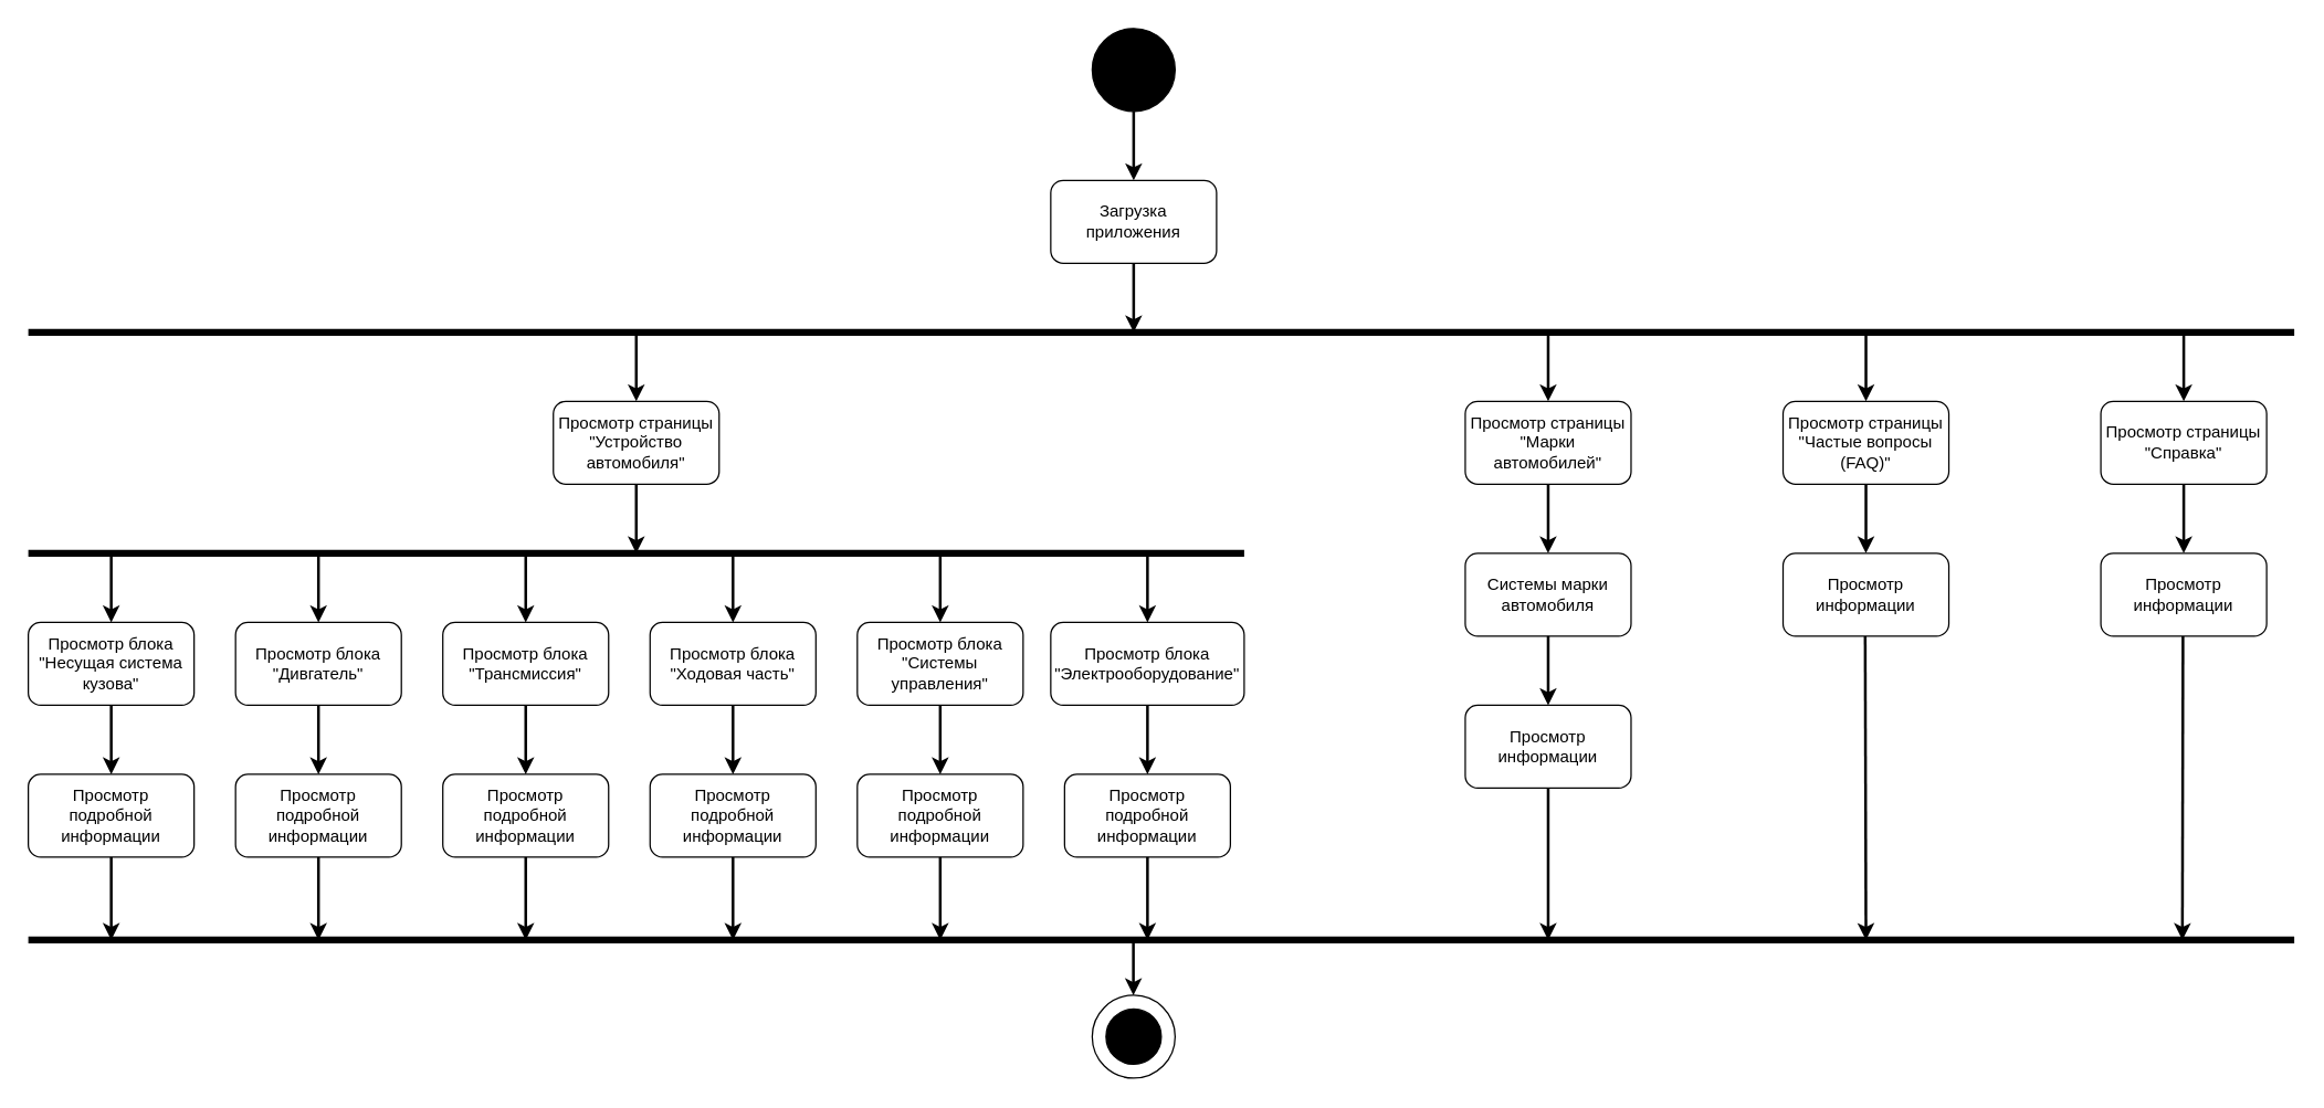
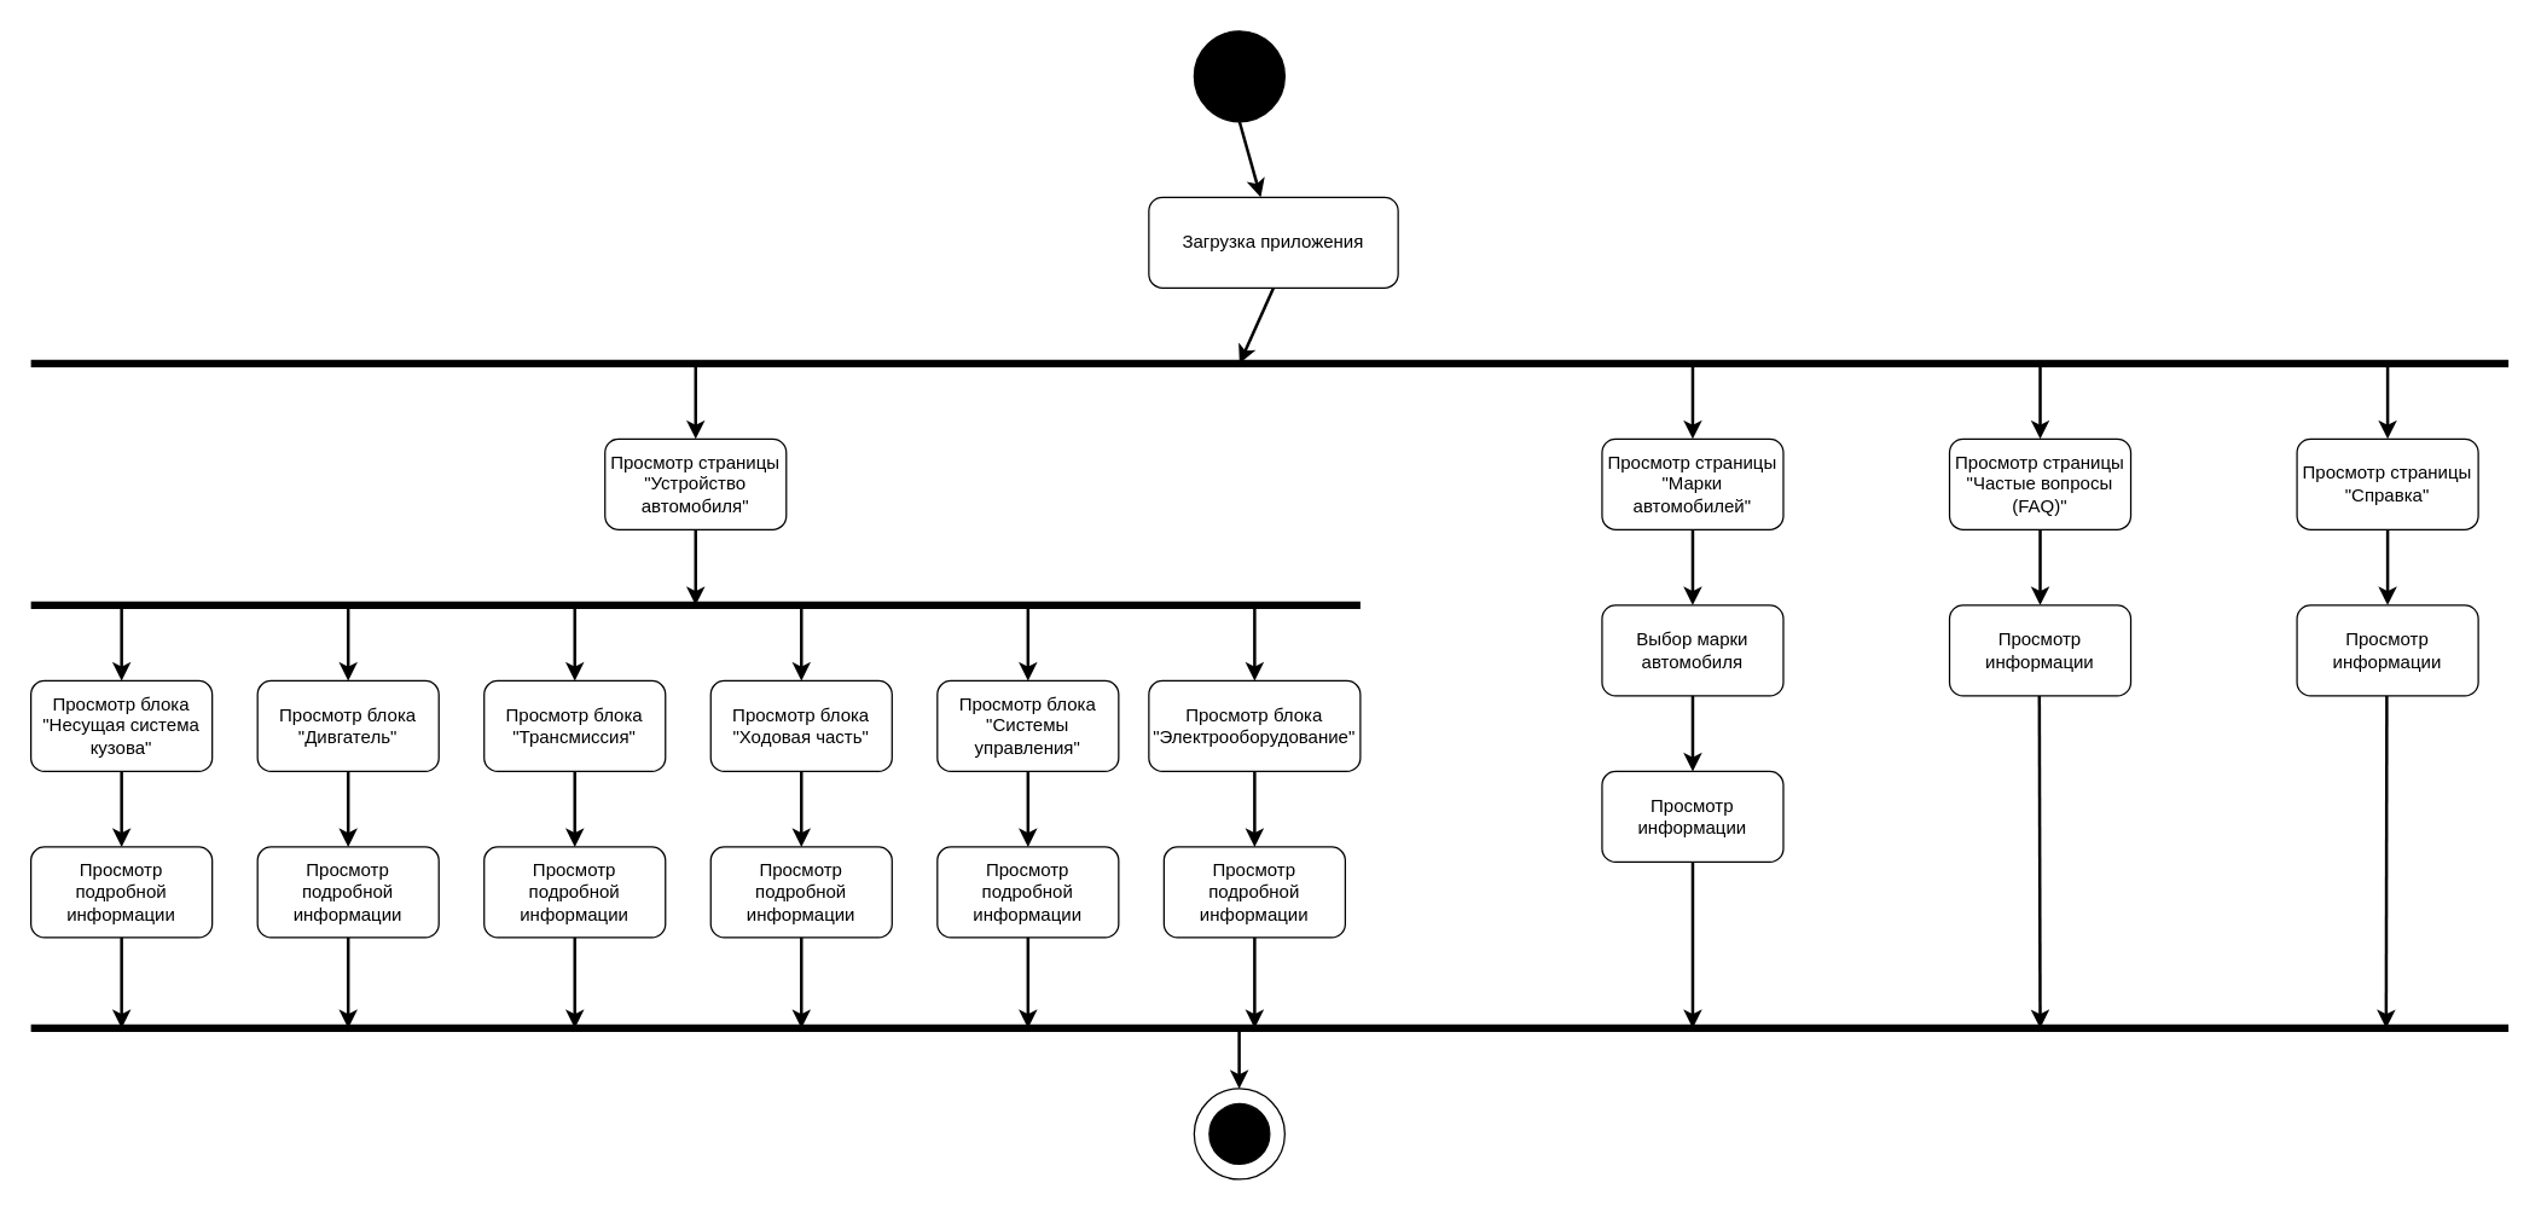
- <mxCell id="4" value="Загрузка приложения" style="rounded=1;whiteSpace=wrap;html=1;" vertex="1" parent="1"><mxGeometry x="760" y="130" width="120" height="60" as="geometry" /></mxCell>
+ <mxCell id="4" value="Загрузка приложения" style="rounded=1;whiteSpace=wrap;html=1;" vertex="1" parent="1"><mxGeometry x="760" y="130" width="165" height="60" as="geometry" /></mxCell>
- <mxCell id="44" value="Системы марки автомобиля" style="rounded=1;whiteSpace=wrap;html=1;" vertex="1" parent="1"><mxGeometry x="1060" y="400" width="120" height="60" as="geometry" /></mxCell>
+ <mxCell id="44" value="Выбор марки автомобиля" style="rounded=1;whiteSpace=wrap;html=1;" vertex="1" parent="1"><mxGeometry x="1060" y="400" width="120" height="60" as="geometry" /></mxCell>
